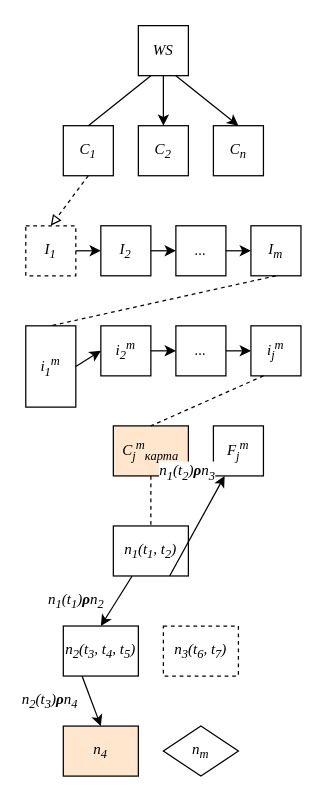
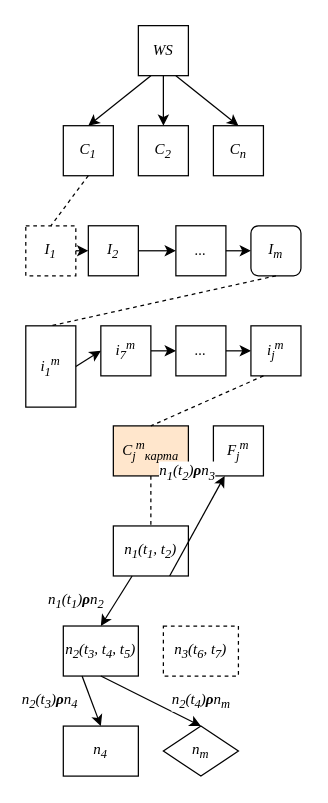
- <mxCell id="23" value="" style="endArrow=none;html=1;fontFamily=Times New Roman;entryX=0.5;entryY=0;entryDx=0;entryDy=0;exitX=0.25;exitY=1;exitDx=0;exitDy=0;fontStyle=2;" edge="1" parent="1" source="2" target="3"><mxGeometry width="50" height="50" relative="1" as="geometry"><mxPoint x="-20" y="90" as="sourcePoint" /><mxPoint x="30" y="40" as="targetPoint" /></mxGeometry></mxCell>
+ <mxCell id="23" value="" style="endArrow=classic;html=1;fontFamily=Times New Roman;entryX=0.5;entryY=0;entryDx=0;entryDy=0;exitX=0.25;exitY=1;exitDx=0;exitDy=0;fontStyle=2" edge="1" parent="1" source="2" target="3"><mxGeometry width="50" height="50" relative="1" as="geometry"><mxPoint x="-20" y="90" as="sourcePoint" /><mxPoint x="30" y="40" as="targetPoint" /></mxGeometry></mxCell>
- <mxCell id="26" value="" style="endArrow=block;html=1;fontFamily=Times New Roman;entryX=0.5;entryY=0;entryDx=0;entryDy=0;exitX=0.5;exitY=1;exitDx=0;exitDy=0;endFill=0;dashed=1;fontStyle=2;" edge="1" parent="1" source="3" target="6"><mxGeometry width="50" height="50" relative="1" as="geometry"><mxPoint x="150.034" y="89.862" as="sourcePoint" /><mxPoint x="99.69" y="129.862" as="targetPoint" /></mxGeometry></mxCell>
+ <mxCell id="26" value="" style="endArrow=none;html=1;fontFamily=Times New Roman;entryX=0.5;entryY=0;entryDx=0;entryDy=0;exitX=0.5;exitY=1;exitDx=0;exitDy=0;endFill=0;dashed=1;fontStyle=2" edge="1" parent="1" source="3" target="6"><mxGeometry width="50" height="50" relative="1" as="geometry"><mxPoint x="150.034" y="89.862" as="sourcePoint" /><mxPoint x="99.69" y="129.862" as="targetPoint" /></mxGeometry></mxCell>
- <mxCell id="7" value="I&lt;sub&gt;2&lt;/sub&gt;" style="rounded=0;whiteSpace=wrap;html=1;fontFamily=Times New Roman;fontStyle=2" vertex="1" parent="1"><mxGeometry x="80" y="180" width="40" height="40" as="geometry" /></mxCell>
+ <mxCell id="7" value="I&lt;sub&gt;2&lt;/sub&gt;" style="rounded=0;whiteSpace=wrap;html=1;fontFamily=Times New Roman;fontStyle=2" vertex="1" parent="1"><mxGeometry x="70" y="180" width="40" height="40" as="geometry" /></mxCell>
- <mxCell id="9" value="I&lt;sub&gt;m&lt;/sub&gt;" style="rounded=0;whiteSpace=wrap;html=1;fontFamily=Times New Roman;fontStyle=2" vertex="1" parent="1"><mxGeometry x="200" y="180" width="40" height="40" as="geometry" /></mxCell>
+ <mxCell id="9" value="I&lt;sub&gt;m&lt;/sub&gt;" style="whiteSpace=wrap;html=1;fontFamily=Times New Roman;fontStyle=2;rounded=1;" vertex="1" parent="1"><mxGeometry x="200" y="180" width="40" height="40" as="geometry" /></mxCell>
- <mxCell id="12" value="i&lt;sub&gt;2&lt;/sub&gt;&lt;sup&gt;m&lt;/sup&gt;" style="rounded=0;whiteSpace=wrap;html=1;fontFamily=Times New Roman;fontStyle=2" vertex="1" parent="1"><mxGeometry x="80" y="260" width="40" height="40" as="geometry" /></mxCell>
+ <mxCell id="12" value="i&lt;sub&gt;7&lt;/sub&gt;&lt;sup&gt;m&lt;/sup&gt;" style="rounded=0;whiteSpace=wrap;html=1;fontFamily=Times New Roman;fontStyle=2" vertex="1" parent="1"><mxGeometry x="80" y="260" width="40" height="40" as="geometry" /></mxCell>
+ <mxCell id="37" value="n&lt;sub&gt;2&lt;/sub&gt;(t&lt;sub&gt;4&lt;/sub&gt;)&lt;b&gt;ρ&lt;/b&gt;n&lt;sub&gt;m&lt;/sub&gt;" style="endArrow=classic;html=1;fontFamily=Times New Roman;entryX=0.5;entryY=0;entryDx=0;entryDy=0;exitX=0.5;exitY=1;exitDx=0;exitDy=0;fontSize=12;fontStyle=2" edge="1" parent="1" source="19" target="22"><mxGeometry x="0.801" y="18" width="50" height="50" relative="1" as="geometry"><mxPoint x="75.207" y="549.862" as="sourcePoint" /><mxPoint x="89.69" y="589.862" as="targetPoint" /><mxPoint as="offset" /></mxGeometry></mxCell>
- <mxCell id="21" value="n&lt;sub&gt;4&lt;/sub&gt;" style="rounded=0;whiteSpace=wrap;html=1;fontFamily=Times New Roman;fontStyle=2;fillColor=#ffe6cc;" vertex="1" parent="1"><mxGeometry x="50" y="580" width="60" height="40" as="geometry" /></mxCell>
+ <mxCell id="21" value="n&lt;sub&gt;4&lt;/sub&gt;" style="rounded=0;whiteSpace=wrap;html=1;fontFamily=Times New Roman;fontStyle=2" vertex="1" parent="1"><mxGeometry x="50" y="580" width="60" height="40" as="geometry" /></mxCell>
